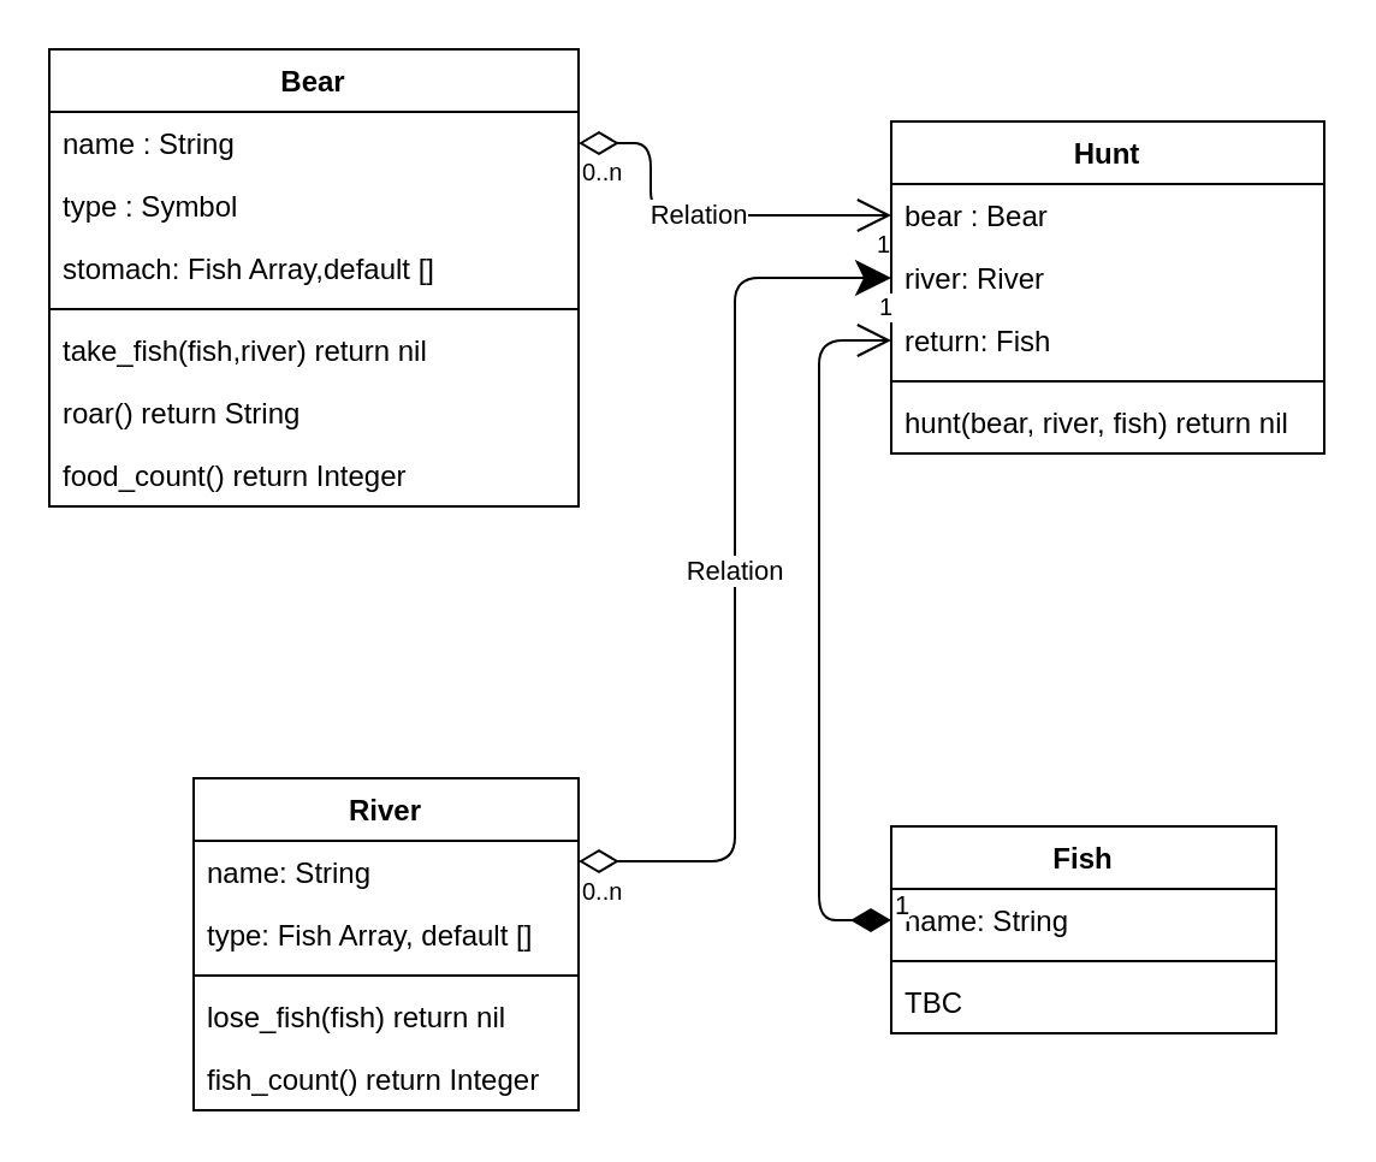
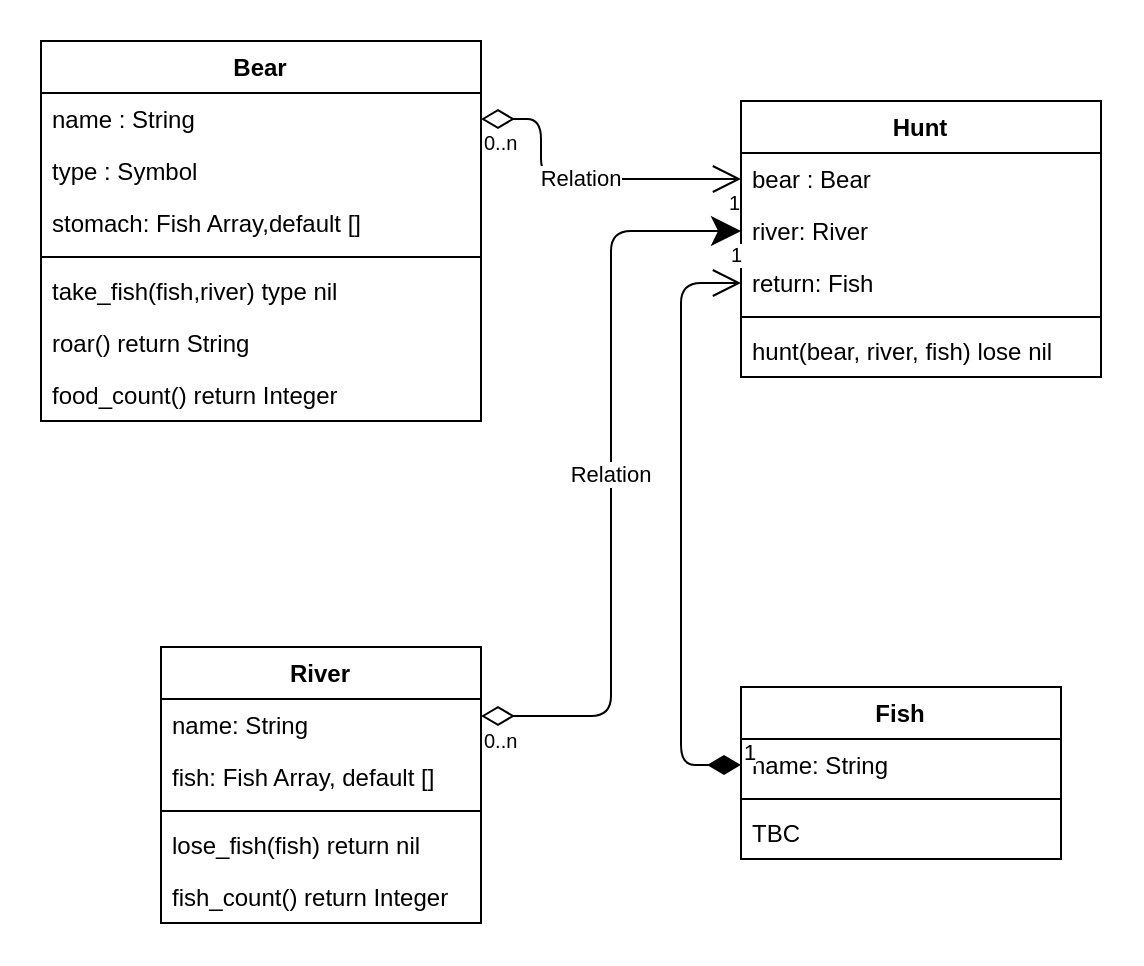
- <mxCell id="7" value="take_fish(fish,river) return nil" style="text;strokeColor=none;fillColor=none;align=left;verticalAlign=top;spacingLeft=4;spacingRight=4;overflow=hidden;rotatable=0;points=[[0,0.5],[1,0.5]];portConstraint=eastwest;" vertex="1" parent="2"><mxGeometry y="112" width="220" height="26" as="geometry" /></mxCell>
+ <mxCell id="7" value="take_fish(fish,river) type nil" style="text;strokeColor=none;fillColor=none;align=left;verticalAlign=top;spacingLeft=4;spacingRight=4;overflow=hidden;rotatable=0;points=[[0,0.5],[1,0.5]];portConstraint=eastwest;" vertex="1" parent="2"><mxGeometry y="112" width="220" height="26" as="geometry" /></mxCell>
- <mxCell id="25" value="hunt(bear, river, fish) return nil" style="text;strokeColor=none;fillColor=none;align=left;verticalAlign=top;spacingLeft=4;spacingRight=4;overflow=hidden;rotatable=0;points=[[0,0.5],[1,0.5]];portConstraint=eastwest;" vertex="1" parent="20"><mxGeometry y="112" width="180" height="26" as="geometry" /></mxCell>
+ <mxCell id="25" value="hunt(bear, river, fish) lose nil" style="text;strokeColor=none;fillColor=none;align=left;verticalAlign=top;spacingLeft=4;spacingRight=4;overflow=hidden;rotatable=0;points=[[0,0.5],[1,0.5]];portConstraint=eastwest;" vertex="1" parent="20"><mxGeometry y="112" width="180" height="26" as="geometry" /></mxCell>
- <mxCell id="16" value="type: Fish Array, default []" style="text;strokeColor=none;fillColor=none;align=left;verticalAlign=top;spacingLeft=4;spacingRight=4;overflow=hidden;rotatable=0;points=[[0,0.5],[1,0.5]];portConstraint=eastwest;" vertex="1" parent="14"><mxGeometry y="52" width="160" height="26" as="geometry" /></mxCell>
+ <mxCell id="16" value="fish: Fish Array, default []" style="text;strokeColor=none;fillColor=none;align=left;verticalAlign=top;spacingLeft=4;spacingRight=4;overflow=hidden;rotatable=0;points=[[0,0.5],[1,0.5]];portConstraint=eastwest;" vertex="1" parent="14"><mxGeometry y="52" width="160" height="26" as="geometry" /></mxCell>
